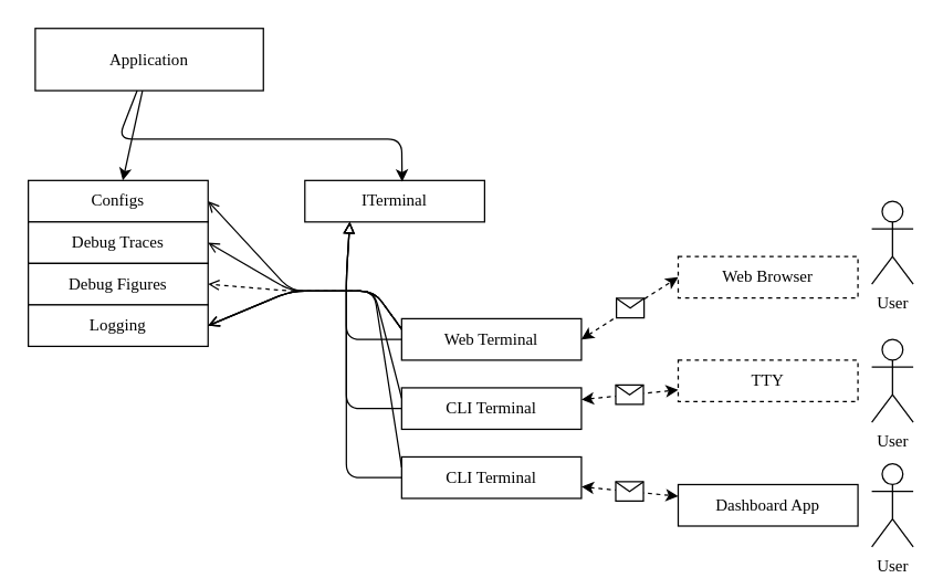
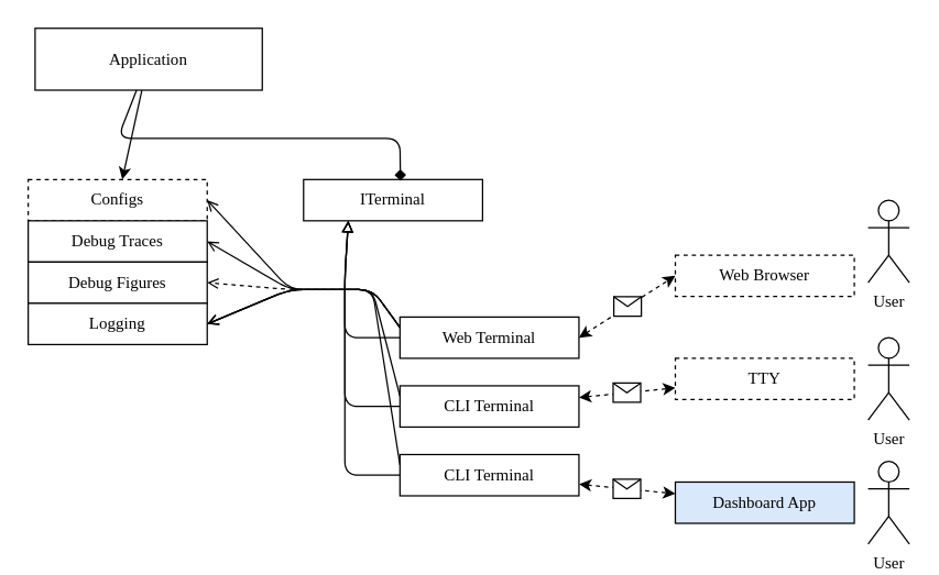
- <mxCell id="9" style="rounded=1;orthogonalLoop=1;jettySize=auto;html=1;fontFamily=Lucida Console;entryX=0.541;entryY=0.029;entryDx=0;entryDy=0;entryPerimeter=0;" edge="1" parent="1" source="3" target="8"><mxGeometry relative="1" as="geometry"><Array as="points"><mxPoint x="85" y="100" /><mxPoint x="290" y="100" /></Array></mxGeometry></mxCell>
+ <mxCell id="9" style="rounded=1;orthogonalLoop=1;jettySize=auto;html=1;fontFamily=Lucida Console;entryX=0.541;entryY=0.029;entryDx=0;entryDy=0;entryPerimeter=0;endArrow=diamond;" edge="1" parent="1" source="3" target="8"><mxGeometry relative="1" as="geometry"><Array as="points"><mxPoint x="85" y="100" /><mxPoint x="290" y="100" /></Array></mxGeometry></mxCell>
- <mxCell id="4" value="Configs" style="rounded=0;whiteSpace=wrap;html=1;fontFamily=Lucida Console;" vertex="1" parent="1"><mxGeometry x="20" y="130" width="130" height="30" as="geometry" /></mxCell>
+ <mxCell id="4" value="Configs" style="rounded=0;whiteSpace=wrap;html=1;fontFamily=Lucida Console;dashed=1;" vertex="1" parent="1"><mxGeometry x="20" y="130" width="130" height="30" as="geometry" /></mxCell>
- <mxCell id="23" value="Dashboard App" style="rounded=0;whiteSpace=wrap;html=1;fontFamily=Lucida Console;" vertex="1" parent="1"><mxGeometry x="490" y="350" width="130" height="30" as="geometry" /></mxCell>
+ <mxCell id="23" value="Dashboard App" style="rounded=0;whiteSpace=wrap;html=1;fontFamily=Lucida Console;fillColor=#dae8fc;" vertex="1" parent="1"><mxGeometry x="490" y="350" width="130" height="30" as="geometry" /></mxCell>
